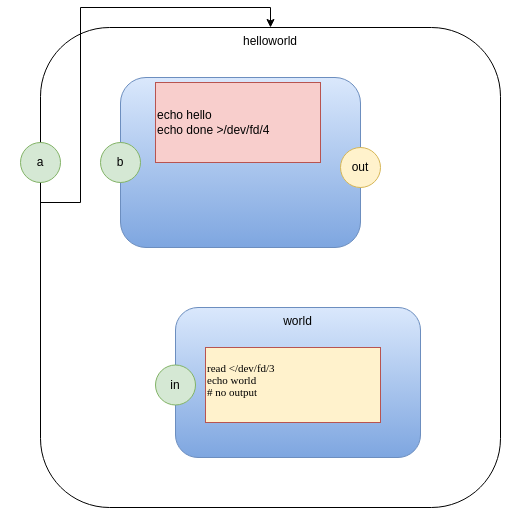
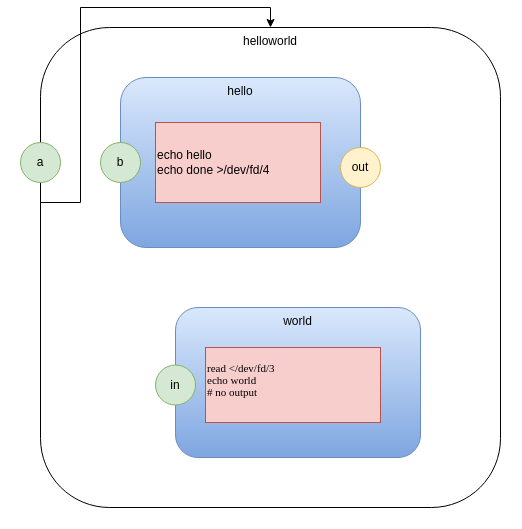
- <mxCell id="4" value="&lt;div&gt;echo hello&lt;/div&gt;&lt;div&gt;&lt;/div&gt;echo done &amp;gt;/dev/fd/4" style="rounded=0;whiteSpace=wrap;html=1;fillColor=#f8cecc;strokeColor=#b85450;align=left;" parent="1" vertex="1"><mxGeometry x="155" y="75" width="165" height="80" as="geometry" /></mxCell>
+ <mxCell id="4" value="&lt;div&gt;echo hello&lt;/div&gt;&lt;div&gt;&lt;/div&gt;echo done &amp;gt;/dev/fd/4" style="rounded=0;whiteSpace=wrap;html=1;fillColor=#f8cecc;strokeColor=#b85450;align=left;" parent="1" vertex="1"><mxGeometry x="155" y="115" width="165" height="80" as="geometry" /></mxCell>
- <mxCell id="8" value="&lt;p class=&quot;p1&quot; style=&quot;margin: 0px ; font-stretch: normal ; font-size: 11px ; line-height: normal ; font-family: &amp;#34;menlo&amp;#34;&quot;&gt;&lt;span class=&quot;s1&quot;&gt;read &amp;lt;/dev/fd/3&lt;/span&gt;&lt;/p&gt;&lt;p class=&quot;p1&quot; style=&quot;margin: 0px ; font-stretch: normal ; font-size: 11px ; line-height: normal ; font-family: &amp;#34;menlo&amp;#34;&quot;&gt;&lt;span class=&quot;s1&quot;&gt;echo world&lt;/span&gt;&lt;/p&gt;&lt;p class=&quot;p1&quot; style=&quot;margin: 0px ; font-stretch: normal ; font-size: 11px ; line-height: normal ; font-family: &amp;#34;menlo&amp;#34;&quot;&gt;&lt;span class=&quot;s1&quot;&gt;# no output&lt;/span&gt;&lt;/p&gt;&lt;p class=&quot;p1&quot; style=&quot;margin: 0px ; font-stretch: normal ; font-size: 11px ; line-height: normal ; font-family: &amp;#34;menlo&amp;#34;&quot;&gt;&lt;br&gt;&lt;/p&gt;" style="rounded=0;whiteSpace=wrap;html=1;fillColor=#fff2cc;strokeColor=#b85450;align=left;" parent="1" vertex="1"><mxGeometry x="205" y="340" width="175" height="75" as="geometry" /></mxCell>
+ <mxCell id="8" value="&lt;p class=&quot;p1&quot; style=&quot;margin: 0px ; font-stretch: normal ; font-size: 11px ; line-height: normal ; font-family: &amp;#34;menlo&amp;#34;&quot;&gt;&lt;span class=&quot;s1&quot;&gt;read &amp;lt;/dev/fd/3&lt;/span&gt;&lt;/p&gt;&lt;p class=&quot;p1&quot; style=&quot;margin: 0px ; font-stretch: normal ; font-size: 11px ; line-height: normal ; font-family: &amp;#34;menlo&amp;#34;&quot;&gt;&lt;span class=&quot;s1&quot;&gt;echo world&lt;/span&gt;&lt;/p&gt;&lt;p class=&quot;p1&quot; style=&quot;margin: 0px ; font-stretch: normal ; font-size: 11px ; line-height: normal ; font-family: &amp;#34;menlo&amp;#34;&quot;&gt;&lt;span class=&quot;s1&quot;&gt;# no output&lt;/span&gt;&lt;/p&gt;&lt;p class=&quot;p1&quot; style=&quot;margin: 0px ; font-stretch: normal ; font-size: 11px ; line-height: normal ; font-family: &amp;#34;menlo&amp;#34;&quot;&gt;&lt;br&gt;&lt;/p&gt;" style="rounded=0;whiteSpace=wrap;html=1;fillColor=#f8cecc;strokeColor=#b85450;align=left;" parent="1" vertex="1"><mxGeometry x="205" y="340" width="175" height="75" as="geometry" /></mxCell>
